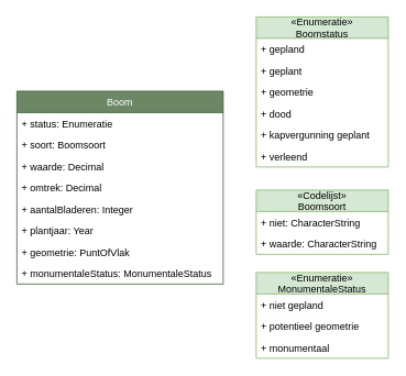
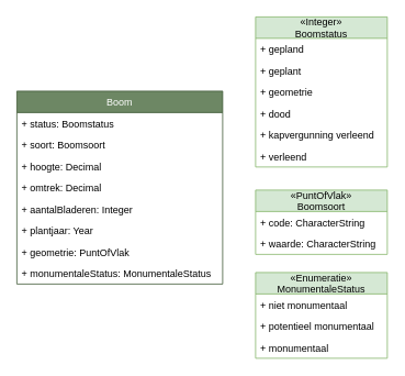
- <mxCell id="11" value="«Enumeratie»&#10;Boomstatus" style="swimlane;fontStyle=0;childLayout=stackLayout;horizontal=1;startSize=26;fillColor=#d5e8d4;horizontalStack=0;resizeParent=1;resizeParentMax=0;resizeLast=0;collapsible=1;marginBottom=0;strokeColor=#82b366;" vertex="1" parent="1"><mxGeometry x="310" y="20" width="160" height="182" as="geometry" /></mxCell>
+ <mxCell id="11" value="«Integer»&#10;Boomstatus" style="swimlane;fontStyle=0;childLayout=stackLayout;horizontal=1;startSize=26;fillColor=#d5e8d4;horizontalStack=0;resizeParent=1;resizeParentMax=0;resizeLast=0;collapsible=1;marginBottom=0;strokeColor=#82b366;" vertex="1" parent="1"><mxGeometry x="310" y="20" width="160" height="182" as="geometry" /></mxCell>
- <mxCell id="3" value="+ status: Enumeratie" style="text;strokeColor=none;fillColor=none;align=left;verticalAlign=top;spacingLeft=4;spacingRight=4;overflow=hidden;rotatable=0;points=[[0,0.5],[1,0.5]];portConstraint=eastwest;" vertex="1" parent="2"><mxGeometry y="26" width="250" height="26" as="geometry" /></mxCell>
+ <mxCell id="3" value="+ status: Boomstatus" style="text;strokeColor=none;fillColor=none;align=left;verticalAlign=top;spacingLeft=4;spacingRight=4;overflow=hidden;rotatable=0;points=[[0,0.5],[1,0.5]];portConstraint=eastwest;" vertex="1" parent="2"><mxGeometry y="26" width="250" height="26" as="geometry" /></mxCell>
- <mxCell id="16" value="+ kapvergunning geplant" style="text;strokeColor=none;fillColor=none;align=left;verticalAlign=top;spacingLeft=4;spacingRight=4;overflow=hidden;rotatable=0;points=[[0,0.5],[1,0.5]];portConstraint=eastwest;" vertex="1" parent="11"><mxGeometry y="130" width="160" height="26" as="geometry" /></mxCell>
+ <mxCell id="16" value="+ kapvergunning verleend" style="text;strokeColor=none;fillColor=none;align=left;verticalAlign=top;spacingLeft=4;spacingRight=4;overflow=hidden;rotatable=0;points=[[0,0.5],[1,0.5]];portConstraint=eastwest;" vertex="1" parent="11"><mxGeometry y="130" width="160" height="26" as="geometry" /></mxCell>
- <mxCell id="5" value="+ waarde: Decimal" style="text;strokeColor=none;fillColor=none;align=left;verticalAlign=top;spacingLeft=4;spacingRight=4;overflow=hidden;rotatable=0;points=[[0,0.5],[1,0.5]];portConstraint=eastwest;" vertex="1" parent="2"><mxGeometry y="78" width="250" height="26" as="geometry" /></mxCell>
+ <mxCell id="5" value="+ hoogte: Decimal" style="text;strokeColor=none;fillColor=none;align=left;verticalAlign=top;spacingLeft=4;spacingRight=4;overflow=hidden;rotatable=0;points=[[0,0.5],[1,0.5]];portConstraint=eastwest;" vertex="1" parent="2"><mxGeometry y="78" width="250" height="26" as="geometry" /></mxCell>
- <mxCell id="18" value="«Codelijst»&#10;Boomsoort" style="swimlane;fontStyle=0;childLayout=stackLayout;horizontal=1;startSize=26;fillColor=#d5e8d4;horizontalStack=0;resizeParent=1;resizeParentMax=0;resizeLast=0;collapsible=1;marginBottom=0;strokeColor=#82b366;" vertex="1" parent="1"><mxGeometry x="310" y="230" width="160" height="78" as="geometry" /></mxCell>
+ <mxCell id="18" value="«PuntOfVlak»&#10;Boomsoort" style="swimlane;fontStyle=0;childLayout=stackLayout;horizontal=1;startSize=26;fillColor=#d5e8d4;horizontalStack=0;resizeParent=1;resizeParentMax=0;resizeLast=0;collapsible=1;marginBottom=0;strokeColor=#82b366;" vertex="1" parent="1"><mxGeometry x="310" y="230" width="160" height="78" as="geometry" /></mxCell>
- <mxCell id="19" value="+ niet: CharacterString" style="text;strokeColor=none;fillColor=none;align=left;verticalAlign=top;spacingLeft=4;spacingRight=4;overflow=hidden;rotatable=0;points=[[0,0.5],[1,0.5]];portConstraint=eastwest;" vertex="1" parent="18"><mxGeometry y="26" width="160" height="26" as="geometry" /></mxCell>
+ <mxCell id="19" value="+ code: CharacterString" style="text;strokeColor=none;fillColor=none;align=left;verticalAlign=top;spacingLeft=4;spacingRight=4;overflow=hidden;rotatable=0;points=[[0,0.5],[1,0.5]];portConstraint=eastwest;" vertex="1" parent="18"><mxGeometry y="26" width="160" height="26" as="geometry" /></mxCell>
- <mxCell id="22" value="+ niet gepland" style="text;strokeColor=none;fillColor=none;align=left;verticalAlign=top;spacingLeft=4;spacingRight=4;overflow=hidden;rotatable=0;points=[[0,0.5],[1,0.5]];portConstraint=eastwest;" vertex="1" parent="21"><mxGeometry y="26" width="160" height="26" as="geometry" /></mxCell>
+ <mxCell id="22" value="+ niet monumentaal" style="text;strokeColor=none;fillColor=none;align=left;verticalAlign=top;spacingLeft=4;spacingRight=4;overflow=hidden;rotatable=0;points=[[0,0.5],[1,0.5]];portConstraint=eastwest;" vertex="1" parent="21"><mxGeometry y="26" width="160" height="26" as="geometry" /></mxCell>
- <mxCell id="23" value="+ potentieel geometrie" style="text;strokeColor=none;fillColor=none;align=left;verticalAlign=top;spacingLeft=4;spacingRight=4;overflow=hidden;rotatable=0;points=[[0,0.5],[1,0.5]];portConstraint=eastwest;" vertex="1" parent="21"><mxGeometry y="52" width="160" height="26" as="geometry" /></mxCell>
+ <mxCell id="23" value="+ potentieel monumentaal" style="text;strokeColor=none;fillColor=none;align=left;verticalAlign=top;spacingLeft=4;spacingRight=4;overflow=hidden;rotatable=0;points=[[0,0.5],[1,0.5]];portConstraint=eastwest;" vertex="1" parent="21"><mxGeometry y="52" width="160" height="26" as="geometry" /></mxCell>
